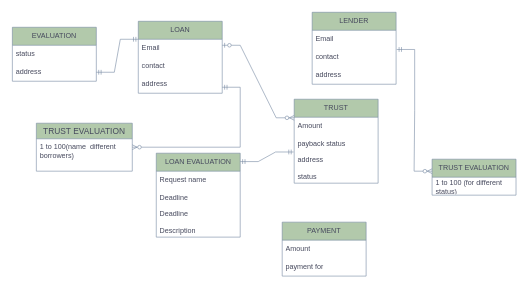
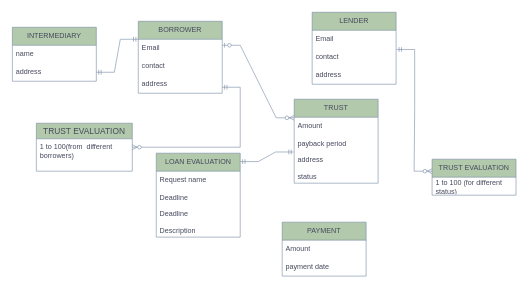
- <mxCell id="2" value="LOAN" style="swimlane;fontStyle=0;childLayout=stackLayout;horizontal=1;startSize=30;horizontalStack=0;resizeParent=1;resizeParentMax=0;resizeLast=0;collapsible=1;marginBottom=0;whiteSpace=wrap;html=1;labelBackgroundColor=none;fillColor=#B2C9AB;strokeColor=#788AA3;fontColor=#46495D;" vertex="1" parent="1"><mxGeometry x="230" y="35" width="140" height="120" as="geometry" /></mxCell>
+ <mxCell id="2" value="BORROWER" style="swimlane;fontStyle=0;childLayout=stackLayout;horizontal=1;startSize=30;horizontalStack=0;resizeParent=1;resizeParentMax=0;resizeLast=0;collapsible=1;marginBottom=0;whiteSpace=wrap;html=1;labelBackgroundColor=none;fillColor=#B2C9AB;strokeColor=#788AA3;fontColor=#46495D;" vertex="1" parent="1"><mxGeometry x="230" y="35" width="140" height="120" as="geometry" /></mxCell>
- <mxCell id="10" value="EVALUATION" style="swimlane;fontStyle=0;childLayout=stackLayout;horizontal=1;startSize=30;horizontalStack=0;resizeParent=1;resizeParentMax=0;resizeLast=0;collapsible=1;marginBottom=0;whiteSpace=wrap;html=1;labelBackgroundColor=none;fillColor=#B2C9AB;strokeColor=#788AA3;fontColor=#46495D;" vertex="1" parent="1"><mxGeometry x="20" y="45" width="140" height="90" as="geometry" /></mxCell>
+ <mxCell id="10" value="INTERMEDIARY" style="swimlane;fontStyle=0;childLayout=stackLayout;horizontal=1;startSize=30;horizontalStack=0;resizeParent=1;resizeParentMax=0;resizeLast=0;collapsible=1;marginBottom=0;whiteSpace=wrap;html=1;labelBackgroundColor=none;fillColor=#B2C9AB;strokeColor=#788AA3;fontColor=#46495D;" vertex="1" parent="1"><mxGeometry x="20" y="45" width="140" height="90" as="geometry" /></mxCell>
- <mxCell id="11" value="status" style="text;strokeColor=none;fillColor=none;align=left;verticalAlign=middle;spacingLeft=4;spacingRight=4;overflow=hidden;points=[[0,0.5],[1,0.5]];portConstraint=eastwest;rotatable=0;whiteSpace=wrap;html=1;labelBackgroundColor=none;fontColor=#46495D;" vertex="1" parent="10"><mxGeometry y="30" width="140" height="30" as="geometry" /></mxCell>
+ <mxCell id="11" value="name" style="text;strokeColor=none;fillColor=none;align=left;verticalAlign=middle;spacingLeft=4;spacingRight=4;overflow=hidden;points=[[0,0.5],[1,0.5]];portConstraint=eastwest;rotatable=0;whiteSpace=wrap;html=1;labelBackgroundColor=none;fontColor=#46495D;" vertex="1" parent="10"><mxGeometry y="30" width="140" height="30" as="geometry" /></mxCell>
- <mxCell id="19" value="payback status" style="text;strokeColor=none;fillColor=none;align=left;verticalAlign=middle;spacingLeft=4;spacingRight=4;overflow=hidden;points=[[0,0.5],[1,0.5]];portConstraint=eastwest;rotatable=0;whiteSpace=wrap;html=1;labelBackgroundColor=none;fontColor=#46495D;" vertex="1" parent="17"><mxGeometry y="60" width="140" height="30" as="geometry" /></mxCell>
+ <mxCell id="19" value="payback period" style="text;strokeColor=none;fillColor=none;align=left;verticalAlign=middle;spacingLeft=4;spacingRight=4;overflow=hidden;points=[[0,0.5],[1,0.5]];portConstraint=eastwest;rotatable=0;whiteSpace=wrap;html=1;labelBackgroundColor=none;fontColor=#46495D;" vertex="1" parent="17"><mxGeometry y="60" width="140" height="30" as="geometry" /></mxCell>
- <mxCell id="30" value="1 to 100(name  different &#10;borrowers)&#10;&#10;&#10;" style="text;strokeColor=none;fillColor=none;spacingLeft=4;spacingRight=4;overflow=hidden;rotatable=0;points=[[0,0.5],[1,0.5]];portConstraint=eastwest;fontSize=12;fontColor=#46495D;" vertex="1" parent="29"><mxGeometry y="26" width="160" height="54" as="geometry" /></mxCell>
+ <mxCell id="30" value="1 to 100(from  different &#10;borrowers)&#10;&#10;&#10;" style="text;strokeColor=none;fillColor=none;spacingLeft=4;spacingRight=4;overflow=hidden;rotatable=0;points=[[0,0.5],[1,0.5]];portConstraint=eastwest;fontSize=12;fontColor=#46495D;" vertex="1" parent="29"><mxGeometry y="26" width="160" height="54" as="geometry" /></mxCell>
- <mxCell id="23" value="payment for" style="text;strokeColor=none;fillColor=none;align=left;verticalAlign=middle;spacingLeft=4;spacingRight=4;overflow=hidden;points=[[0,0.5],[1,0.5]];portConstraint=eastwest;rotatable=0;whiteSpace=wrap;html=1;labelBackgroundColor=none;fontColor=#46495D;" vertex="1" parent="21"><mxGeometry y="60" width="140" height="30" as="geometry" /></mxCell>
+ <mxCell id="23" value="payment date" style="text;strokeColor=none;fillColor=none;align=left;verticalAlign=middle;spacingLeft=4;spacingRight=4;overflow=hidden;points=[[0,0.5],[1,0.5]];portConstraint=eastwest;rotatable=0;whiteSpace=wrap;html=1;labelBackgroundColor=none;fontColor=#46495D;" vertex="1" parent="21"><mxGeometry y="60" width="140" height="30" as="geometry" /></mxCell>
